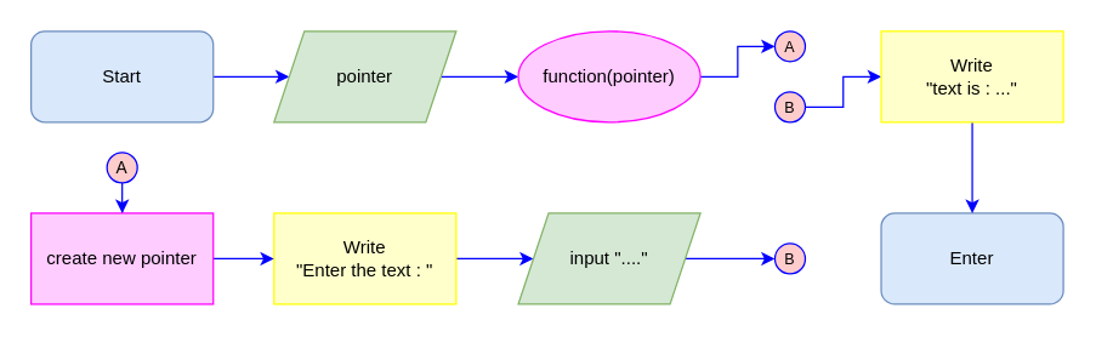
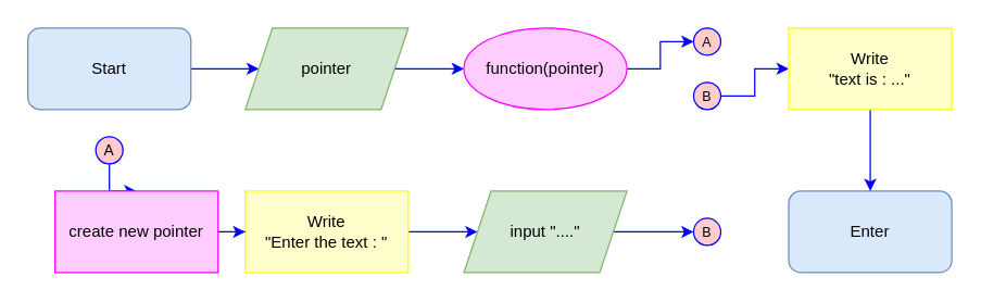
- <mxCell id="17" value="create new pointer" style="rounded=0;whiteSpace=wrap;html=1;fillColor=#FFCCFF;strokeColor=#FF00FF;" vertex="1" parent="1"><mxGeometry x="20" y="140" width="120" height="60" as="geometry" /></mxCell>
+ <mxCell id="17" value="create new pointer" style="rounded=0;whiteSpace=wrap;html=1;fillColor=#FFCCFF;strokeColor=#FF00FF;" vertex="1" parent="1"><mxGeometry x="40" y="140" width="120" height="60" as="geometry" /></mxCell>
